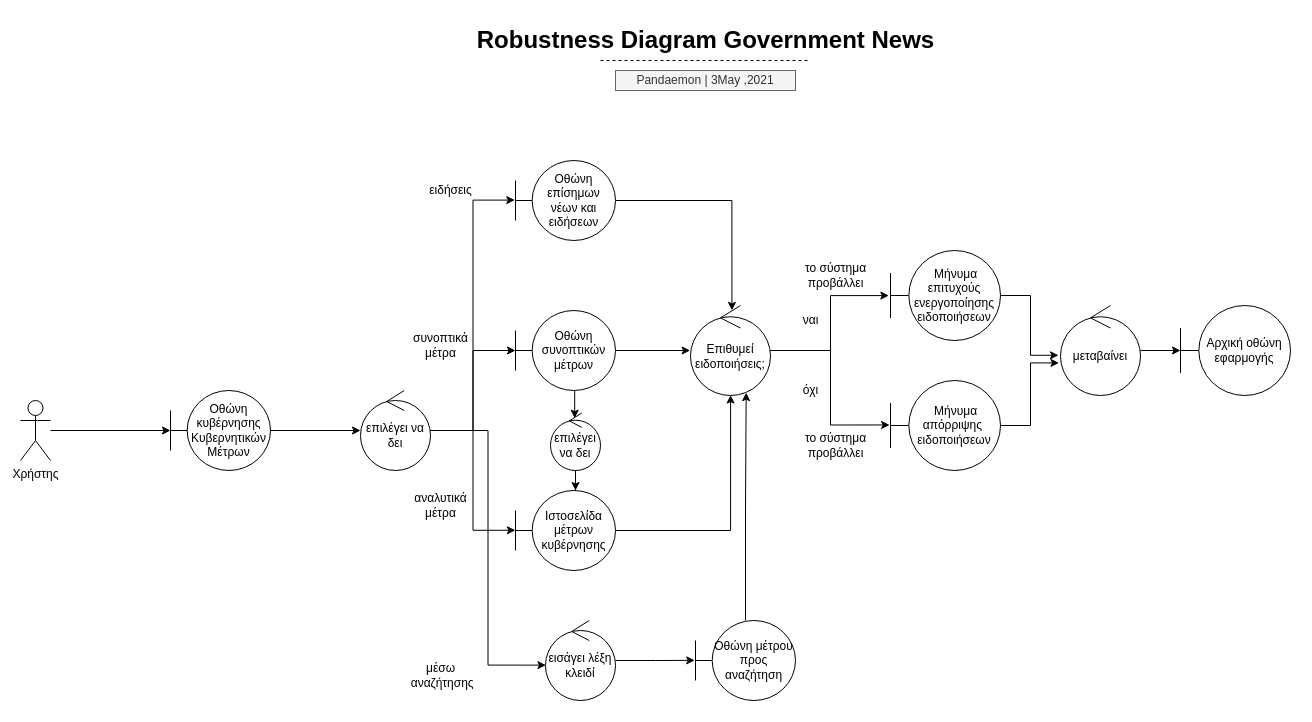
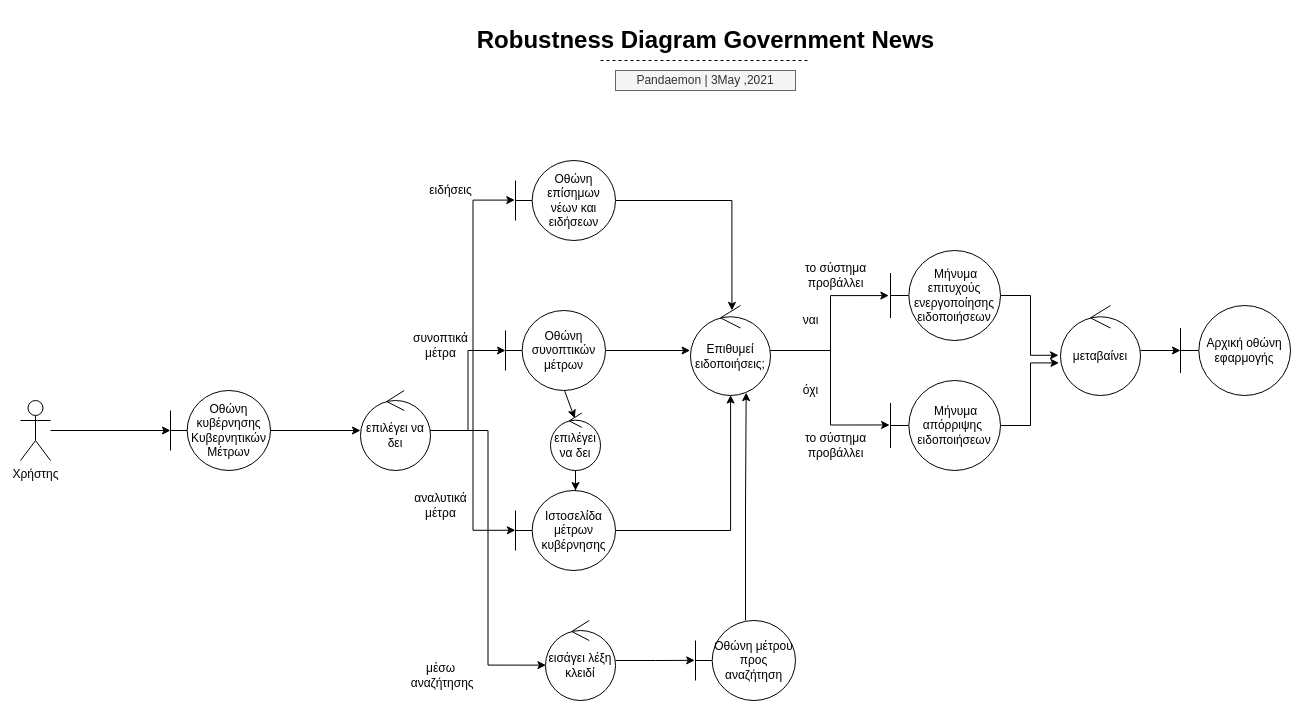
- <mxCell id="16" value="Οθώνη συνοπτικών μέτρων" style="shape=umlBoundary;whiteSpace=wrap;html=1;" vertex="1" parent="1"><mxGeometry x="515" y="310" width="100" height="80" as="geometry" /></mxCell>
+ <mxCell id="16" value="Οθώνη συνοπτικών μέτρων" style="shape=umlBoundary;whiteSpace=wrap;html=1;" vertex="1" parent="1"><mxGeometry x="505" y="310" width="100" height="80" as="geometry" /></mxCell>
